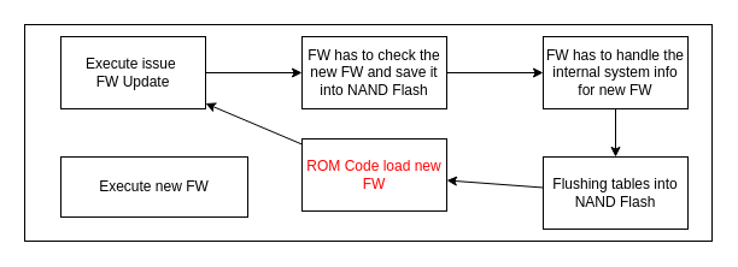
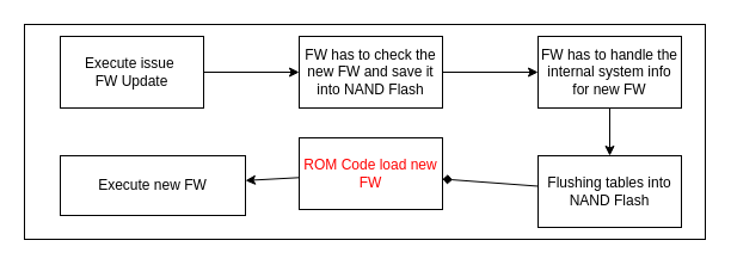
- <mxCell id="11" value="" style="edgeStyle=none;html=1;" edge="1" parent="1" source="12" target="4"><mxGeometry relative="1" as="geometry" /></mxCell>
+ <mxCell id="11" value="" style="edgeStyle=none;html=1;" edge="1" parent="1" source="12" target="13"><mxGeometry relative="1" as="geometry" /></mxCell>
- <mxCell id="9" value="" style="edgeStyle=none;html=1;" edge="1" parent="1" source="10" target="12"><mxGeometry relative="1" as="geometry" /></mxCell>
+ <mxCell id="9" value="" style="edgeStyle=none;html=1;endArrow=diamond;" edge="1" parent="1" source="10" target="12"><mxGeometry relative="1" as="geometry" /></mxCell>
